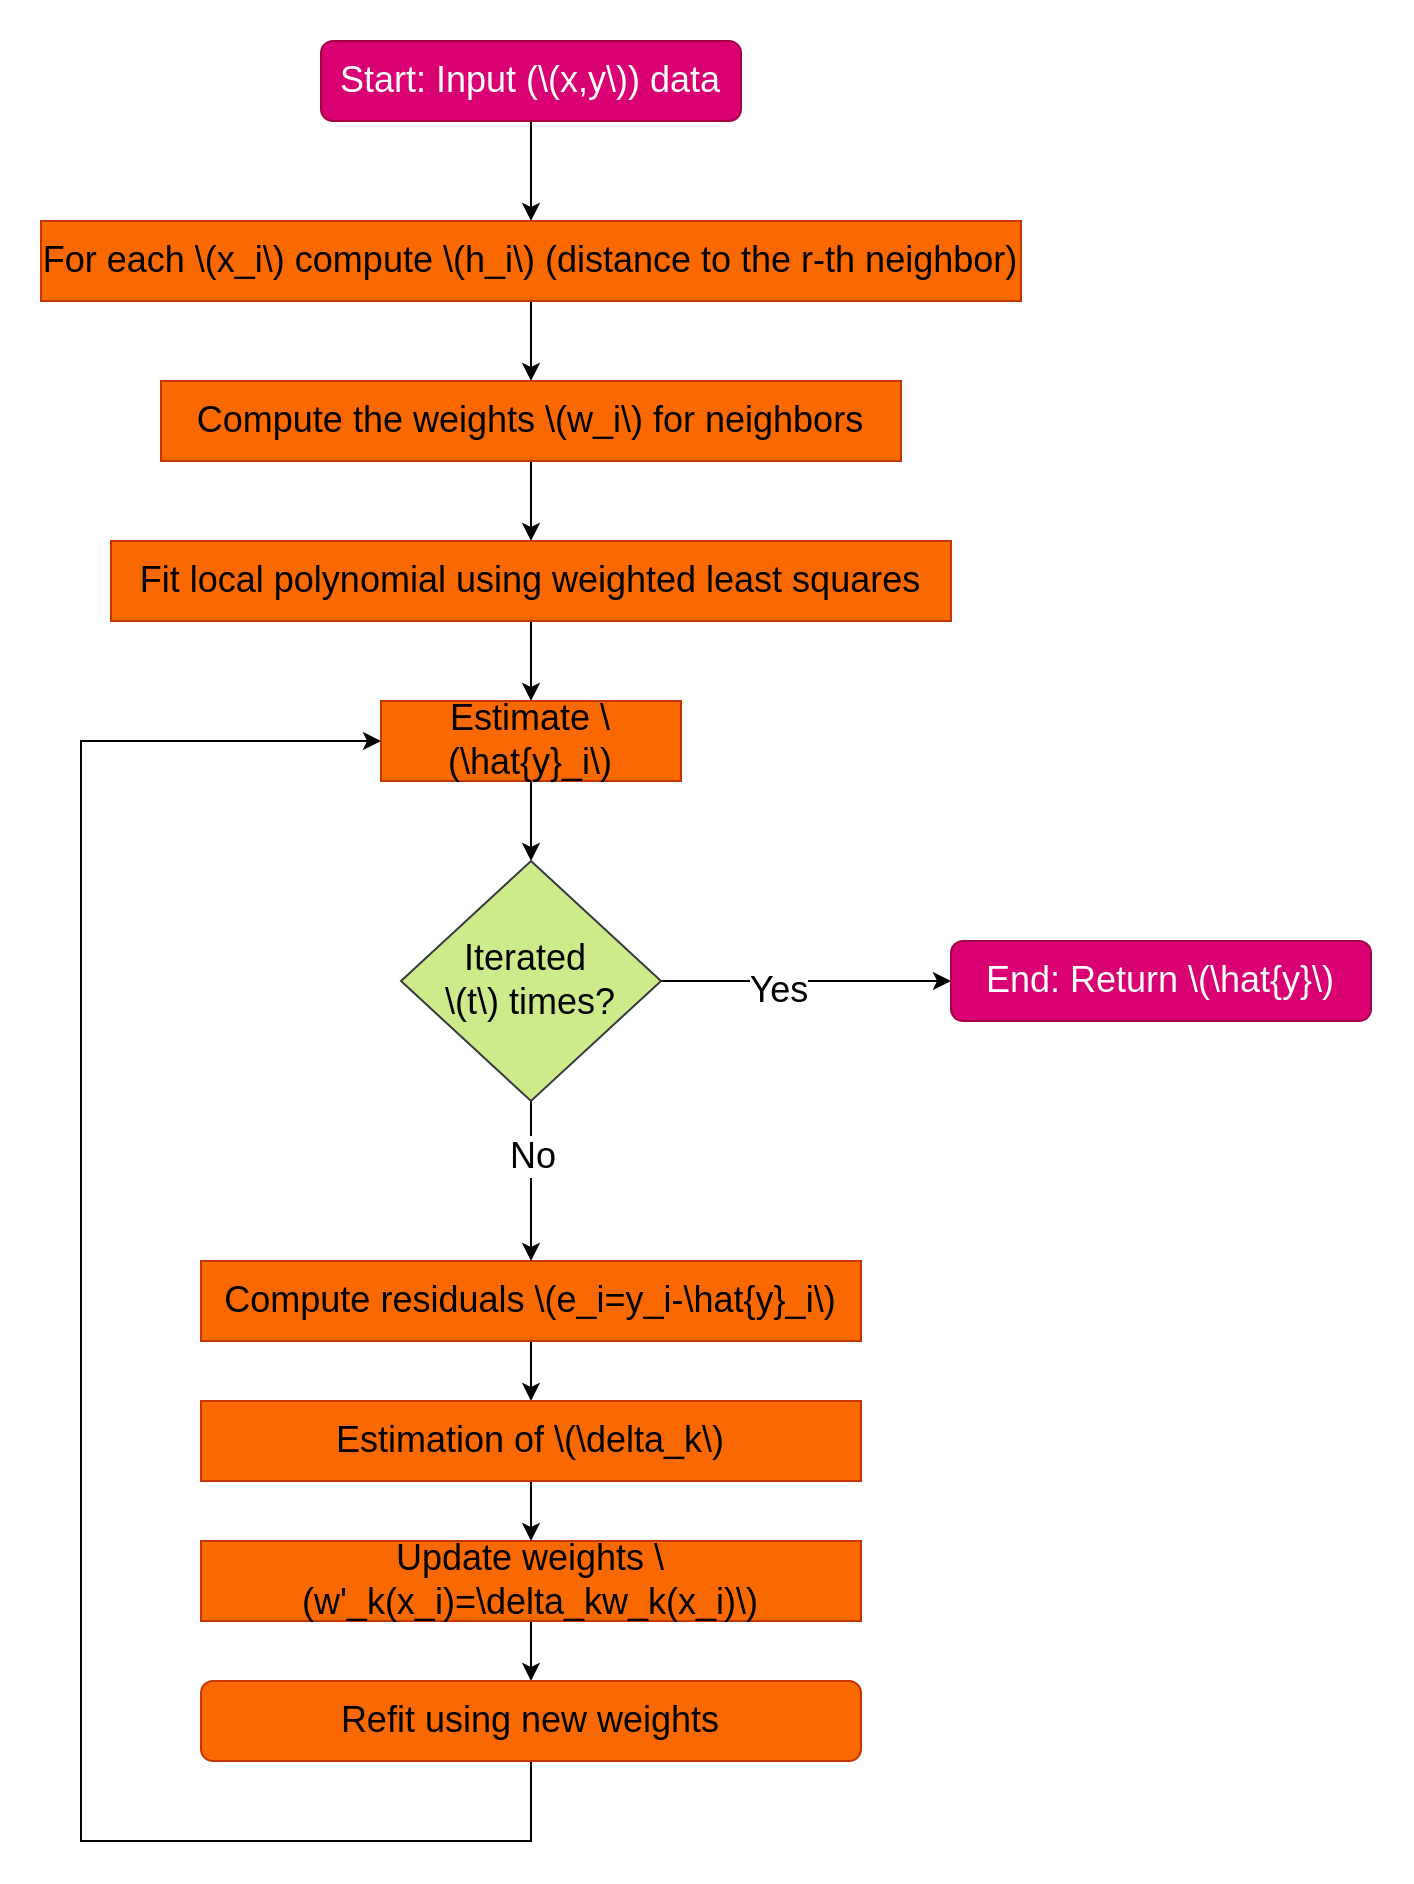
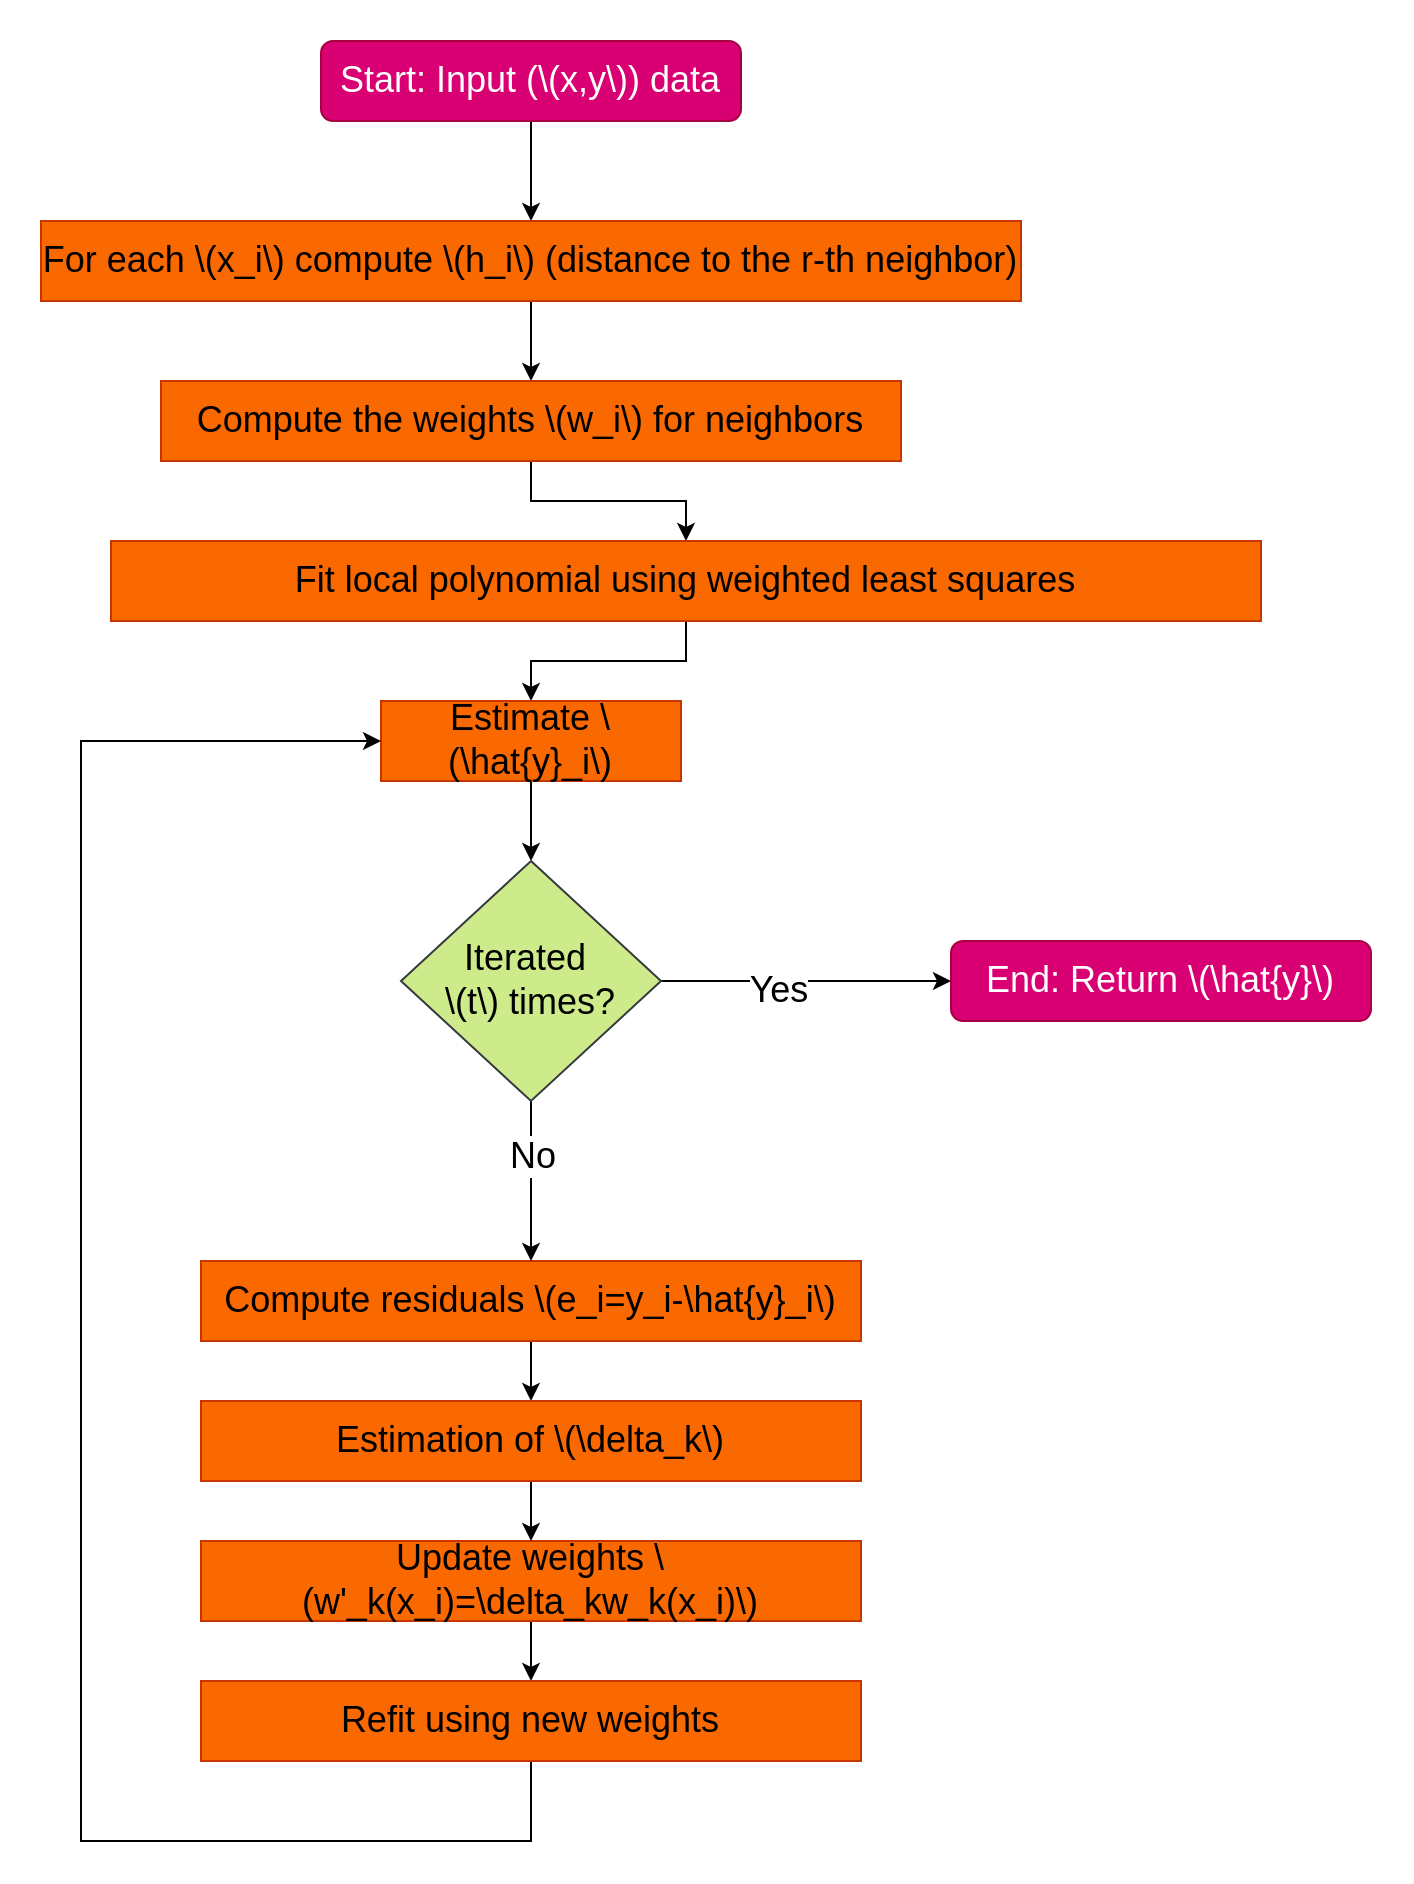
- <mxCell id="9" value="&lt;font style=&quot;font-size: 18px; color: light-dark(rgb(0, 0, 0), rgb(34, 34, 34));&quot;&gt;Fit local polynomial using weighted least squares&lt;/font&gt;" style="rounded=0;whiteSpace=wrap;html=1;fillColor=#fa6800;strokeColor=#C73500;fontColor=#000000;" vertex="1" parent="1"><mxGeometry x="55" y="270" width="420" height="40" as="geometry" /></mxCell>
+ <mxCell id="9" value="&lt;font style=&quot;font-size: 18px; color: light-dark(rgb(0, 0, 0), rgb(34, 34, 34));&quot;&gt;Fit local polynomial using weighted least squares&lt;/font&gt;" style="rounded=0;whiteSpace=wrap;html=1;fillColor=#fa6800;strokeColor=#C73500;fontColor=#000000;" vertex="1" parent="1"><mxGeometry x="55" y="270" width="575" height="40" as="geometry" /></mxCell>
- <mxCell id="17" value="&lt;font style=&quot;font-size: 18px; color: light-dark(rgb(0, 0, 0), rgb(34, 34, 34));&quot;&gt;Refit using new weights&lt;/font&gt;" style="whiteSpace=wrap;html=1;fillColor=#fa6800;strokeColor=#C73500;fontColor=#000000;rounded=1;" vertex="1" parent="1"><mxGeometry x="100" y="840" width="330" height="40" as="geometry" /></mxCell>
+ <mxCell id="17" value="&lt;font style=&quot;font-size: 18px; color: light-dark(rgb(0, 0, 0), rgb(34, 34, 34));&quot;&gt;Refit using new weights&lt;/font&gt;" style="rounded=0;whiteSpace=wrap;html=1;fillColor=#fa6800;strokeColor=#C73500;fontColor=#000000;" vertex="1" parent="1"><mxGeometry x="100" y="840" width="330" height="40" as="geometry" /></mxCell>
